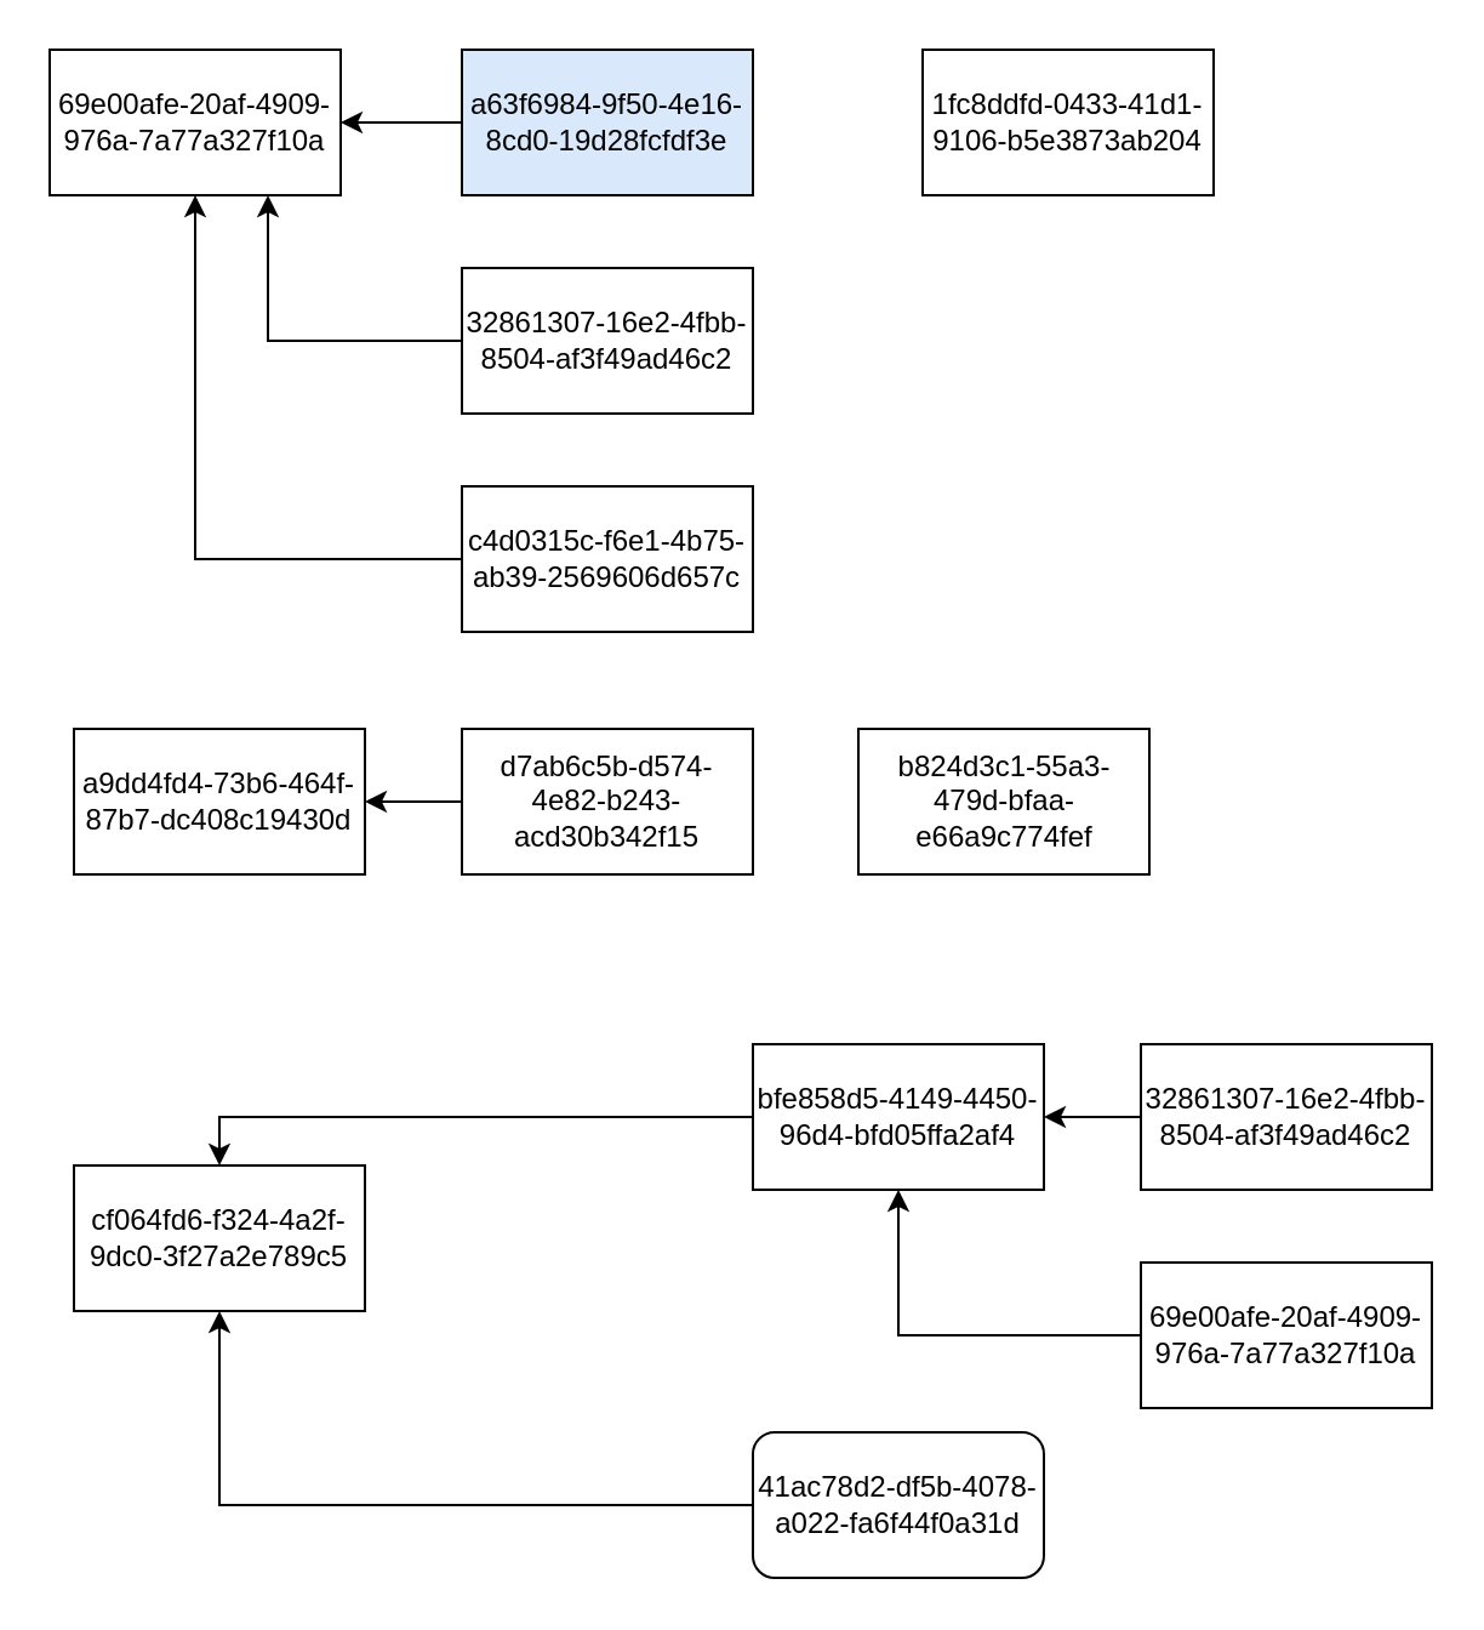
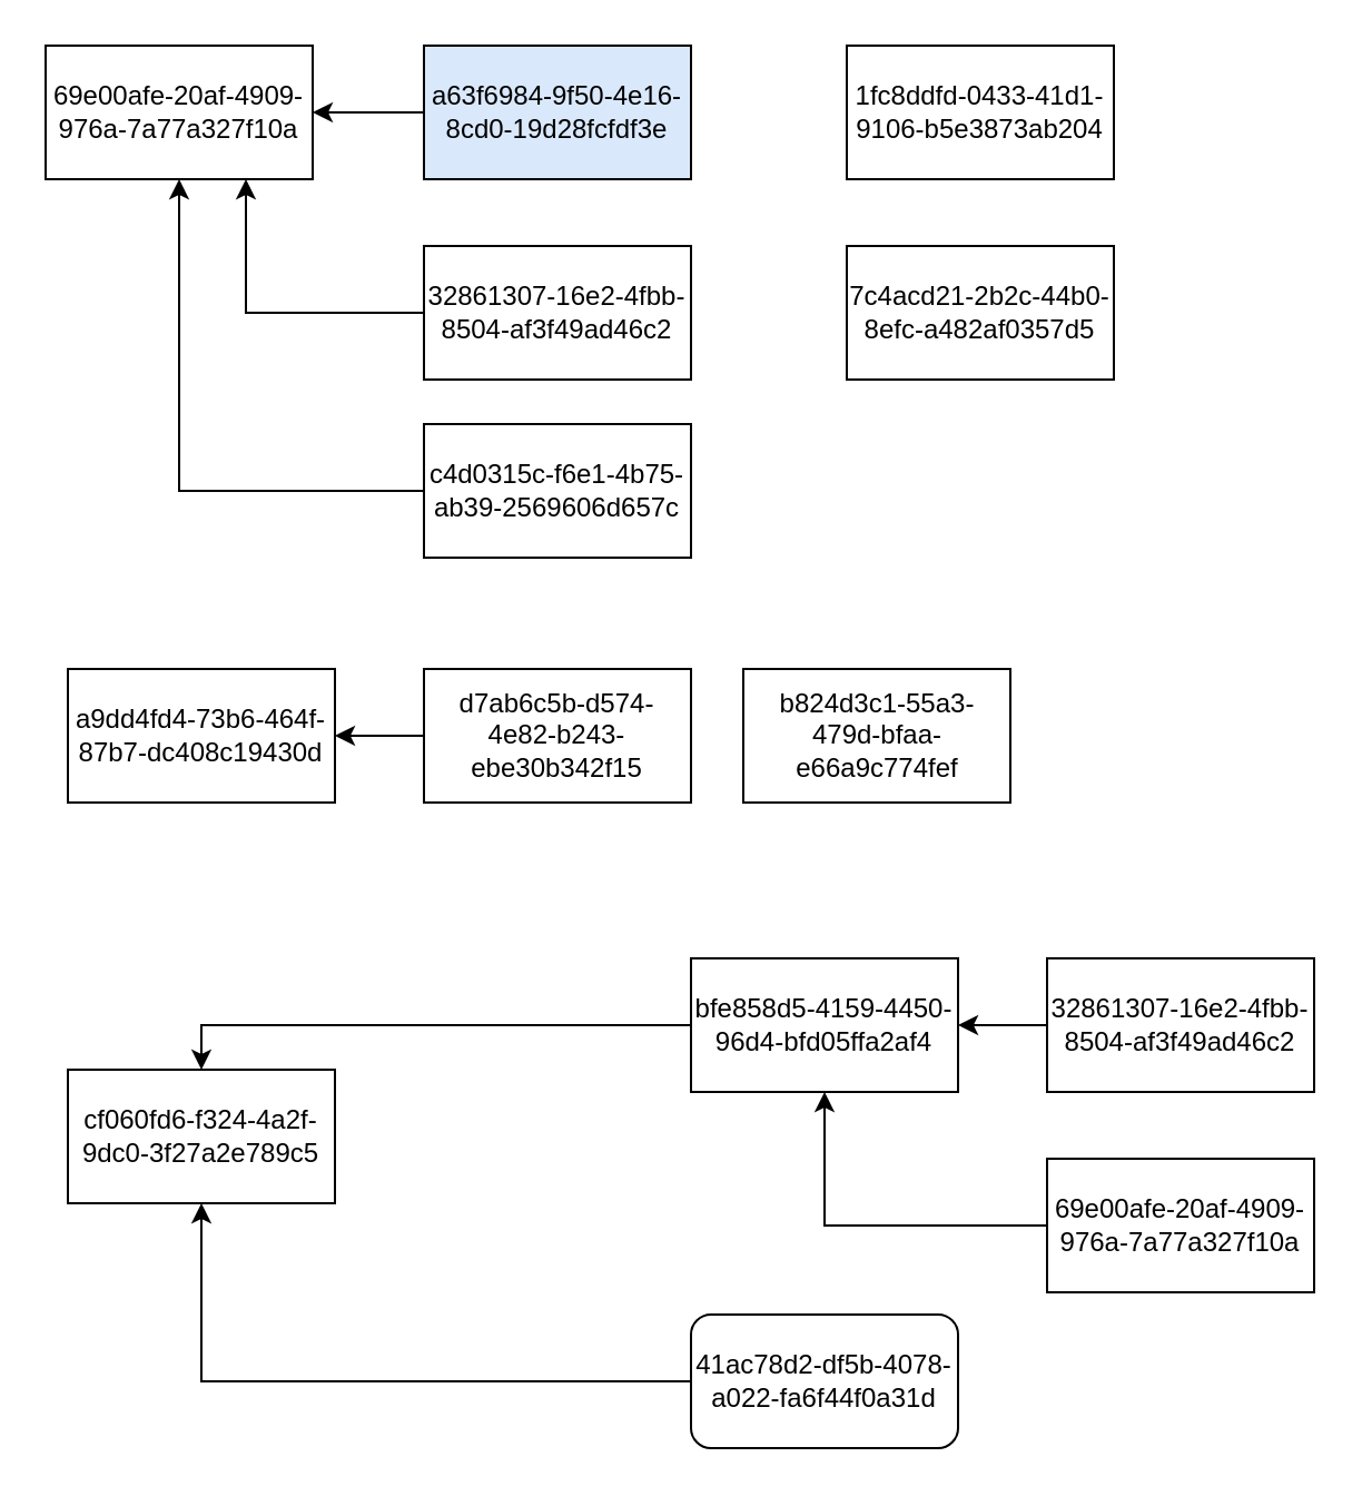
+ <mxCell id="23" value="7c4acd21-2b2c-44b0-8efc-a482af0357d5" style="rounded=0;whiteSpace=wrap;html=1;" vertex="1" parent="1"><mxGeometry x="380" y="110" width="120" height="60" as="geometry" /></mxCell>
- <mxCell id="8" value="c4d0315c-f6e1-4b75-ab39-2569606d657c" style="rounded=0;whiteSpace=wrap;html=1;" vertex="1" parent="1"><mxGeometry x="190" y="200" width="120" height="60" as="geometry" /></mxCell>
+ <mxCell id="8" value="c4d0315c-f6e1-4b75-ab39-2569606d657c" style="rounded=0;whiteSpace=wrap;html=1;" vertex="1" parent="1"><mxGeometry x="190" y="190" width="120" height="60" as="geometry" /></mxCell>
- <mxCell id="11" value="d7ab6c5b-d574-4e82-b243-acd30b342f15" style="rounded=0;whiteSpace=wrap;html=1;" vertex="1" parent="1"><mxGeometry x="190" y="300" width="120" height="60" as="geometry" /></mxCell>
+ <mxCell id="11" value="d7ab6c5b-d574-4e82-b243-ebe30b342f15" style="rounded=0;whiteSpace=wrap;html=1;" vertex="1" parent="1"><mxGeometry x="190" y="300" width="120" height="60" as="geometry" /></mxCell>
- <mxCell id="12" value="b824d3c1-55a3-479d-bfaa-e66a9c774fef" style="rounded=0;whiteSpace=wrap;html=1;" vertex="1" parent="1"><mxGeometry x="353.5" y="300" width="120" height="60" as="geometry" /></mxCell>
+ <mxCell id="12" value="b824d3c1-55a3-479d-bfaa-e66a9c774fef" style="rounded=0;whiteSpace=wrap;html=1;" vertex="1" parent="1"><mxGeometry x="333.5" y="300" width="120" height="60" as="geometry" /></mxCell>
- <mxCell id="14" value="bfe858d5-4149-4450-96d4-bfd05ffa2af4" style="rounded=0;whiteSpace=wrap;html=1;" vertex="1" parent="1"><mxGeometry x="310" y="430" width="120" height="60" as="geometry" /></mxCell>
+ <mxCell id="14" value="bfe858d5-4159-4450-96d4-bfd05ffa2af4" style="rounded=0;whiteSpace=wrap;html=1;" vertex="1" parent="1"><mxGeometry x="310" y="430" width="120" height="60" as="geometry" /></mxCell>
- <mxCell id="19" value="cf064fd6-f324-4a2f-9dc0-3f27a2e789c5" style="rounded=0;whiteSpace=wrap;html=1;" vertex="1" parent="1"><mxGeometry x="30" y="480" width="120" height="60" as="geometry" /></mxCell>
+ <mxCell id="19" value="cf060fd6-f324-4a2f-9dc0-3f27a2e789c5" style="rounded=0;whiteSpace=wrap;html=1;" vertex="1" parent="1"><mxGeometry x="30" y="480" width="120" height="60" as="geometry" /></mxCell>
